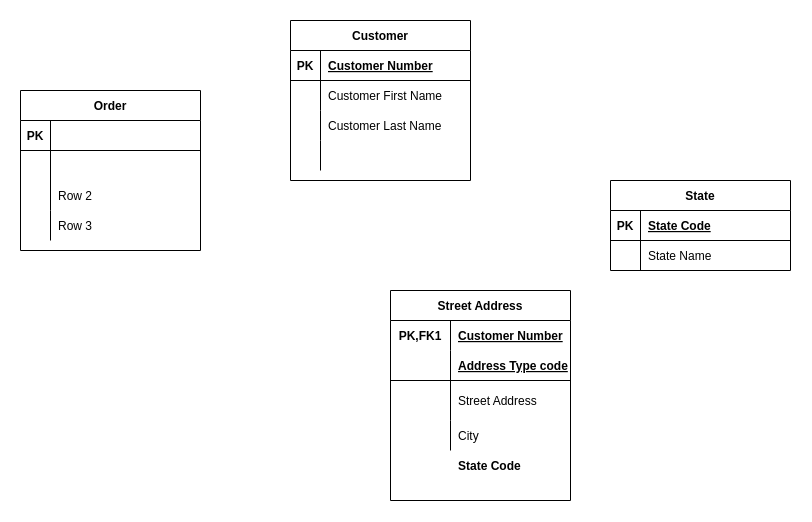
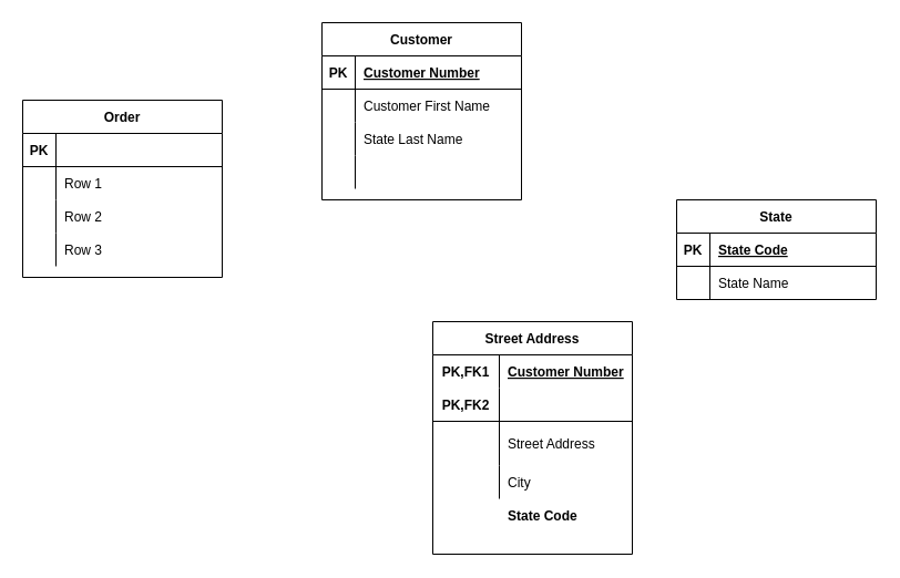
- <mxCell id="11" value="Customer Last Name" style="shape=partialRectangle;connectable=0;fillColor=none;top=0;left=0;bottom=0;right=0;align=left;spacingLeft=6;overflow=hidden;" vertex="1" parent="9"><mxGeometry x="30" width="150" height="30" as="geometry" /></mxCell>
+ <mxCell id="11" value="State Last Name" style="shape=partialRectangle;connectable=0;fillColor=none;top=0;left=0;bottom=0;right=0;align=left;spacingLeft=6;overflow=hidden;" vertex="1" parent="9"><mxGeometry x="30" width="150" height="30" as="geometry" /></mxCell>
+ <mxCell id="43" value="Row 1" style="shape=partialRectangle;connectable=0;fillColor=none;top=0;left=0;bottom=0;right=0;align=left;spacingLeft=6;overflow=hidden;" vertex="1" parent="41"><mxGeometry x="30" width="150" height="30" as="geometry" /></mxCell>
+ <mxCell id="20" value="PK,FK2" style="shape=partialRectangle;connectable=0;fillColor=none;top=0;left=0;bottom=0;right=0;fontStyle=1;overflow=hidden;" vertex="1" parent="19"><mxGeometry width="60" height="30" as="geometry" /></mxCell>
- <mxCell id="21" value="Address Type code" style="shape=partialRectangle;connectable=0;fillColor=none;top=0;left=0;bottom=0;right=0;align=left;spacingLeft=6;fontStyle=5;overflow=hidden;" vertex="1" parent="19"><mxGeometry x="60" width="120" height="30" as="geometry" /></mxCell>
